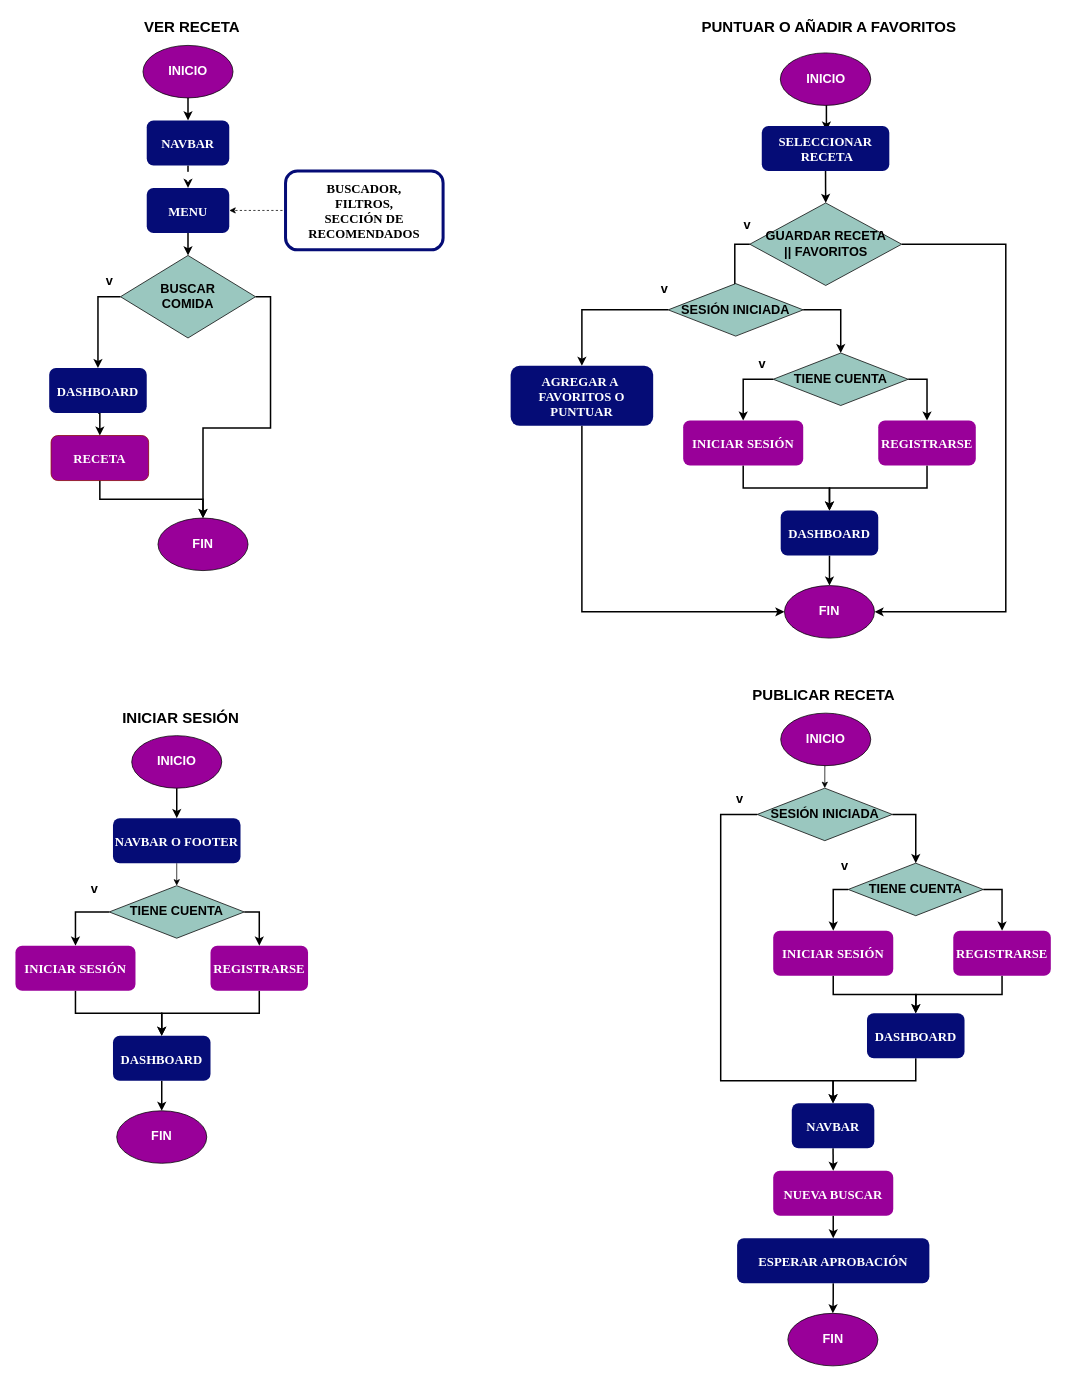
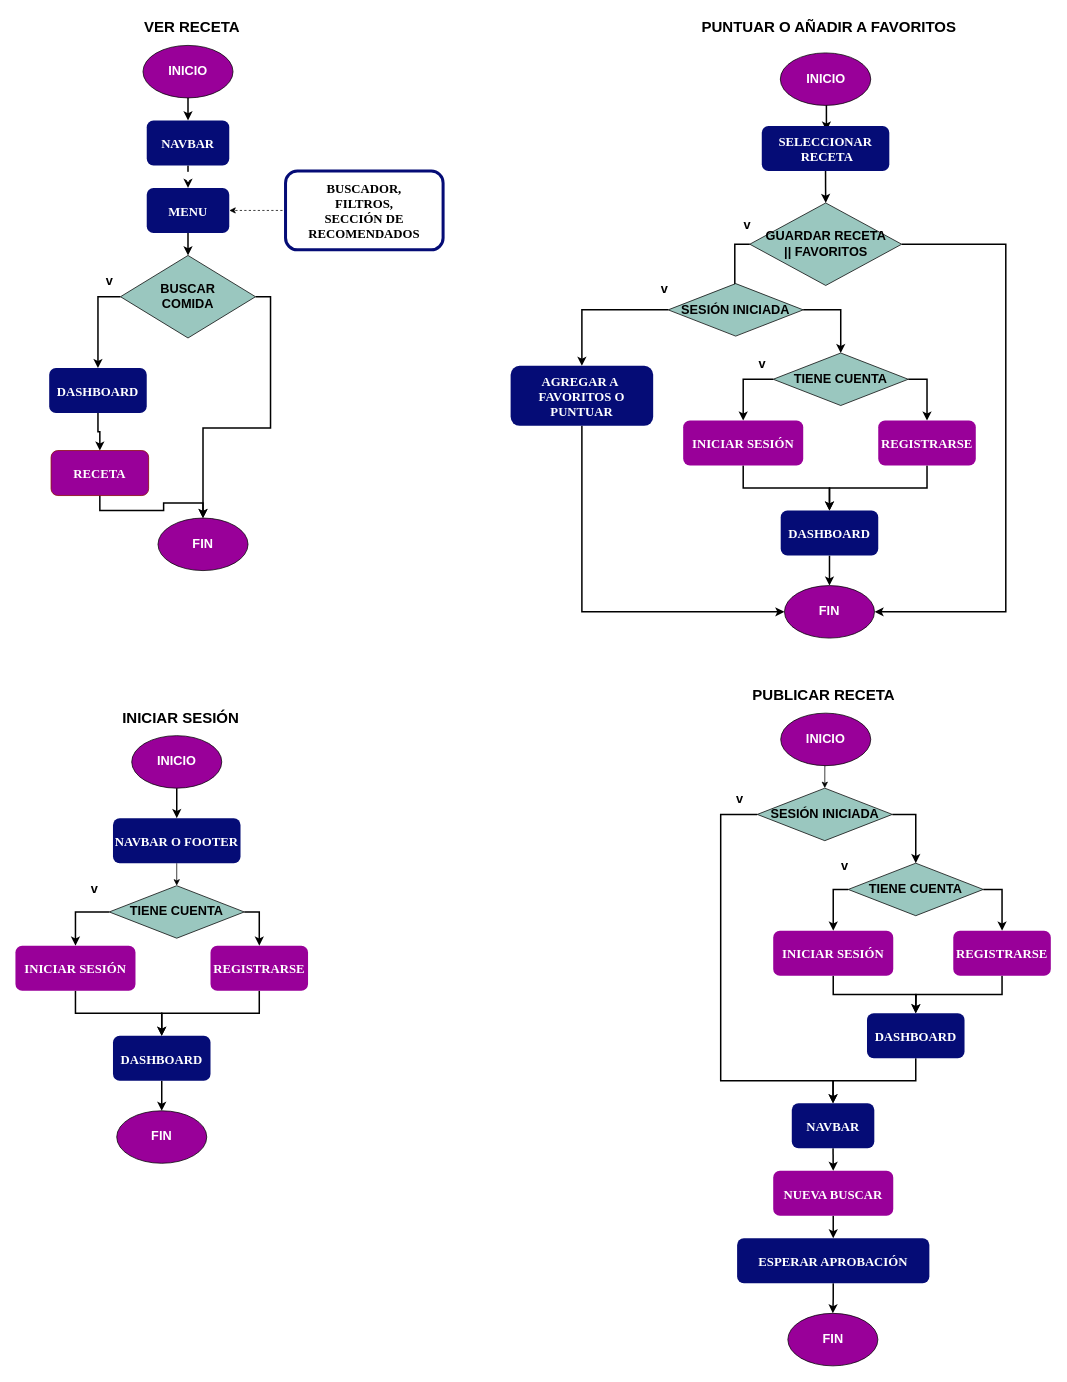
- <mxCell id="35" value="RECETA" style="rounded=1;fillColor=#990099;gradientColor=none;strokeColor=#870000;fontColor=#FFFFFF;fontStyle=1;fontFamily=Tahoma;fontSize=17;" vertex="1" parent="1"><mxGeometry x="67.5" y="580" width="130" height="60" as="geometry" /></mxCell>
+ <mxCell id="35" value="RECETA" style="rounded=1;fillColor=#990099;gradientColor=none;strokeColor=#870000;fontColor=#FFFFFF;fontStyle=1;fontFamily=Tahoma;fontSize=17;" vertex="1" parent="1"><mxGeometry x="67.5" y="600" width="130" height="60" as="geometry" /></mxCell>
